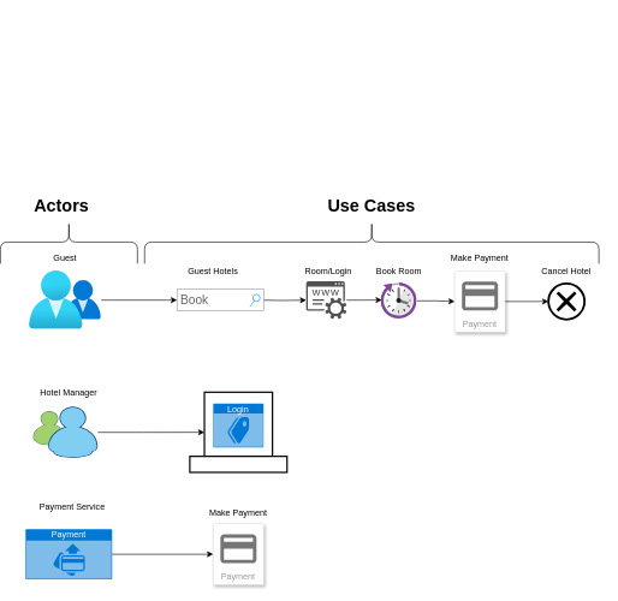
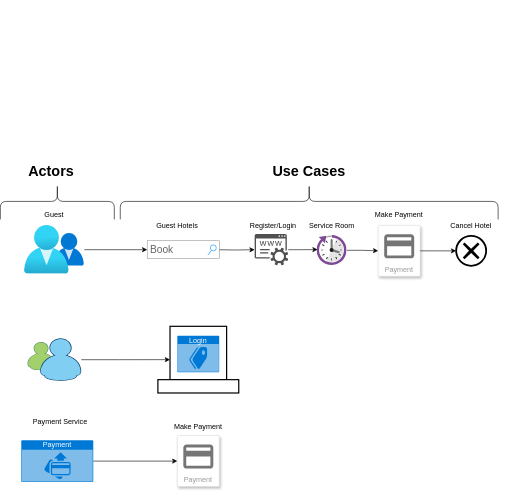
- <mxCell id="18" value="Room/Login" style="text;html=1;align=center;verticalAlign=middle;whiteSpace=wrap;rounded=0;" vertex="1" parent="1"><mxGeometry x="390.16" y="359.5" width="99.84" height="30" as="geometry" /></mxCell>
+ <mxCell id="18" value="Register/Login" style="text;html=1;align=center;verticalAlign=middle;whiteSpace=wrap;rounded=0;" vertex="1" parent="1"><mxGeometry x="390.16" y="359.5" width="99.84" height="30" as="geometry" /></mxCell>
- <mxCell id="20" value="Book Room" style="text;html=1;align=center;verticalAlign=middle;whiteSpace=wrap;rounded=0;" vertex="1" parent="1"><mxGeometry x="487.92" y="359.5" width="99.84" height="30" as="geometry" /></mxCell>
+ <mxCell id="20" value="Service Room" style="text;html=1;align=center;verticalAlign=middle;whiteSpace=wrap;rounded=0;" vertex="1" parent="1"><mxGeometry x="487.92" y="359.5" width="99.84" height="30" as="geometry" /></mxCell>
- <mxCell id="24" value="Hotel Manager " style="text;html=1;align=center;verticalAlign=middle;whiteSpace=wrap;rounded=0;" vertex="1" parent="1"><mxGeometry x="30.08" y="528.83" width="99.84" height="30" as="geometry" /></mxCell>
